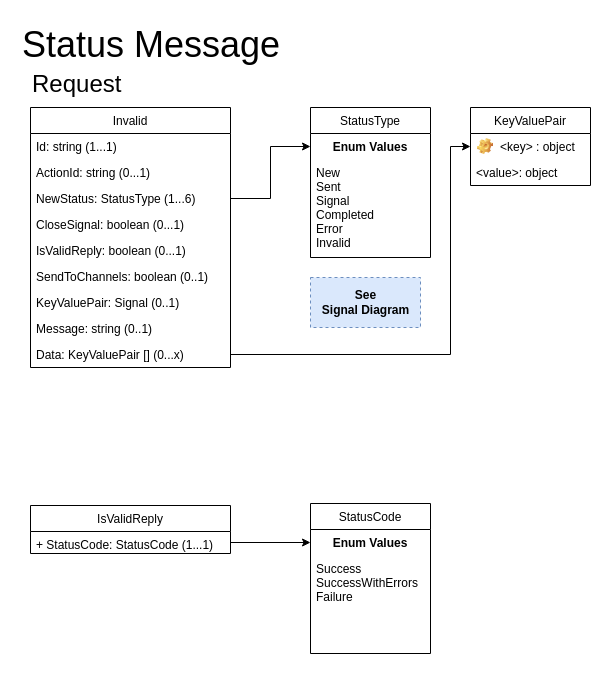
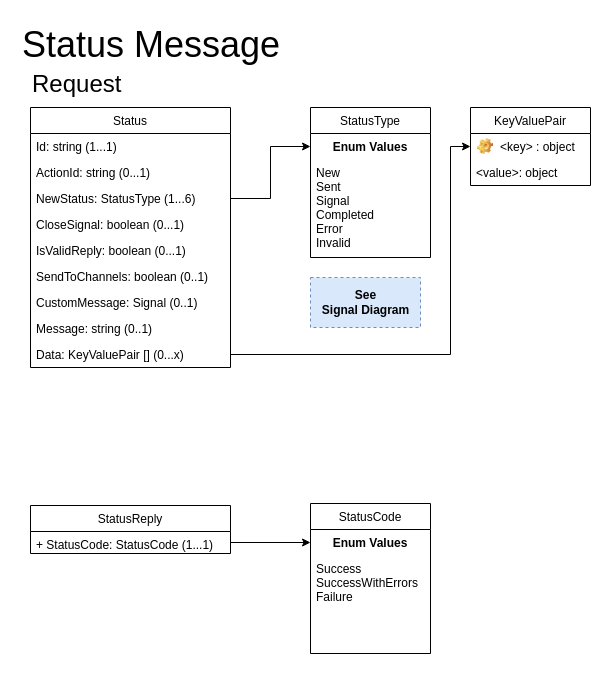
- <mxCell id="2" value="Invalid" style="swimlane;fontStyle=0;childLayout=stackLayout;horizontal=1;startSize=26;fillColor=none;horizontalStack=0;resizeParent=1;resizeParentMax=0;resizeLast=0;collapsible=1;marginBottom=0;" parent="1" vertex="1"><mxGeometry x="30" y="107" width="200" height="260" as="geometry" /></mxCell>
+ <mxCell id="2" value="Status" style="swimlane;fontStyle=0;childLayout=stackLayout;horizontal=1;startSize=26;fillColor=none;horizontalStack=0;resizeParent=1;resizeParentMax=0;resizeLast=0;collapsible=1;marginBottom=0;" parent="1" vertex="1"><mxGeometry x="30" y="107" width="200" height="260" as="geometry" /></mxCell>
- <mxCell id="9" value="KeyValuePair: Signal (0..1)" style="text;strokeColor=none;fillColor=none;align=left;verticalAlign=top;spacingLeft=4;spacingRight=4;overflow=hidden;rotatable=0;points=[[0,0.5],[1,0.5]];portConstraint=eastwest;" parent="2" vertex="1"><mxGeometry y="182" width="200" height="26" as="geometry" /></mxCell>
+ <mxCell id="9" value="CustomMessage: Signal (0..1)" style="text;strokeColor=none;fillColor=none;align=left;verticalAlign=top;spacingLeft=4;spacingRight=4;overflow=hidden;rotatable=0;points=[[0,0.5],[1,0.5]];portConstraint=eastwest;" parent="2" vertex="1"><mxGeometry y="182" width="200" height="26" as="geometry" /></mxCell>
- <mxCell id="19" value="IsValidReply" style="swimlane;fontStyle=0;childLayout=stackLayout;horizontal=1;startSize=26;fillColor=none;horizontalStack=0;resizeParent=1;resizeParentMax=0;resizeLast=0;collapsible=1;marginBottom=0;" parent="1" vertex="1"><mxGeometry x="30" y="505" width="200" height="48" as="geometry" /></mxCell>
+ <mxCell id="19" value="StatusReply" style="swimlane;fontStyle=0;childLayout=stackLayout;horizontal=1;startSize=26;fillColor=none;horizontalStack=0;resizeParent=1;resizeParentMax=0;resizeLast=0;collapsible=1;marginBottom=0;" parent="1" vertex="1"><mxGeometry x="30" y="505" width="200" height="48" as="geometry" /></mxCell>
